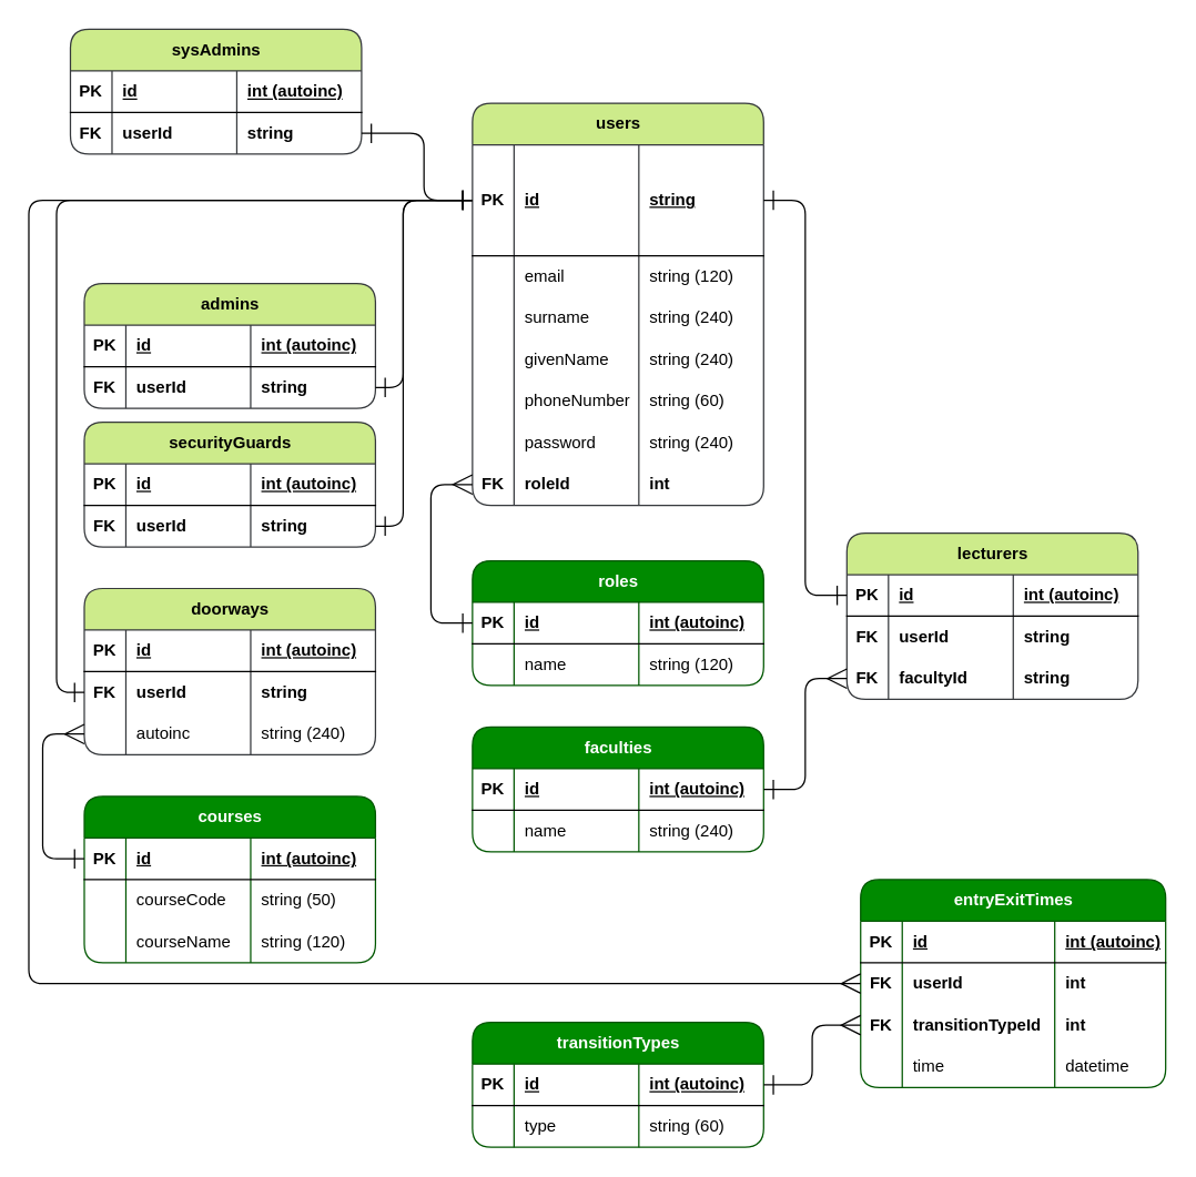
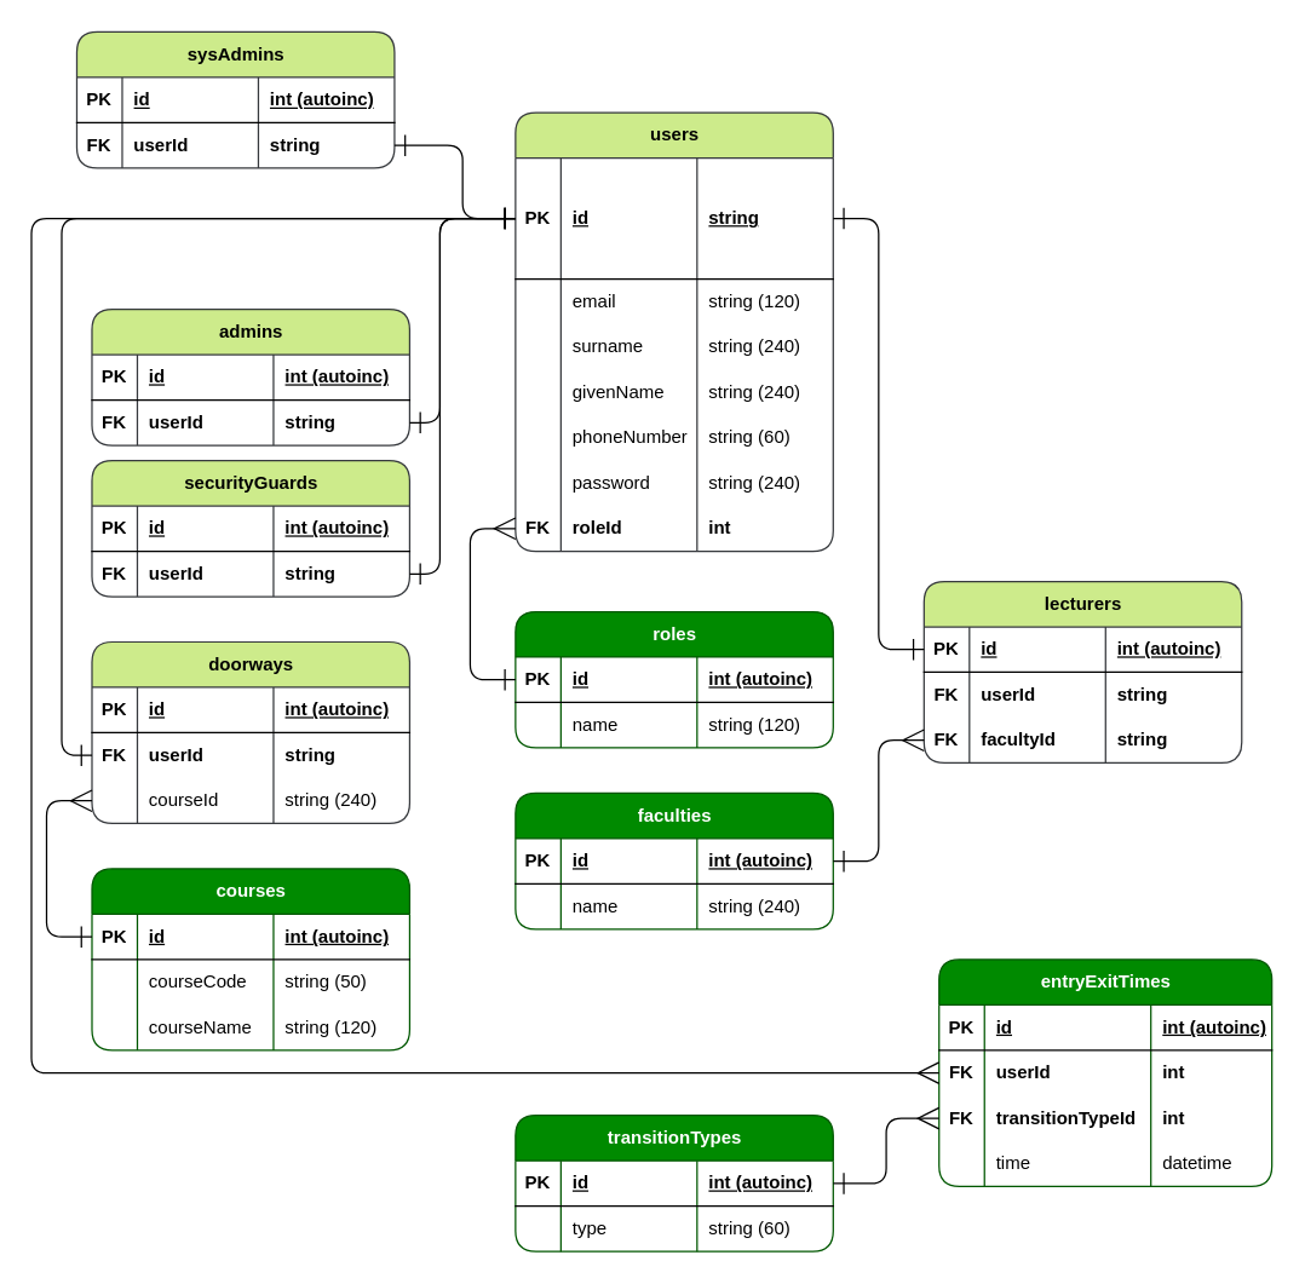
- <mxCell id="82" value="autoinc" style="shape=partialRectangle;connectable=0;fillColor=none;top=0;left=0;bottom=0;right=0;align=left;spacingLeft=6;overflow=hidden;whiteSpace=wrap;html=1;" vertex="1" parent="80"><mxGeometry x="30" width="90" height="30" as="geometry"><mxRectangle width="90" height="30" as="alternateBounds" /></mxGeometry></mxCell>
+ <mxCell id="82" value="courseId" style="shape=partialRectangle;connectable=0;fillColor=none;top=0;left=0;bottom=0;right=0;align=left;spacingLeft=6;overflow=hidden;whiteSpace=wrap;html=1;" vertex="1" parent="80"><mxGeometry x="30" width="90" height="30" as="geometry"><mxRectangle width="90" height="30" as="alternateBounds" /></mxGeometry></mxCell>
